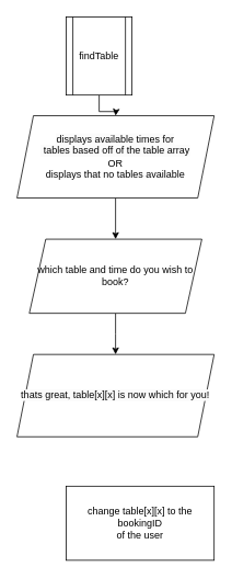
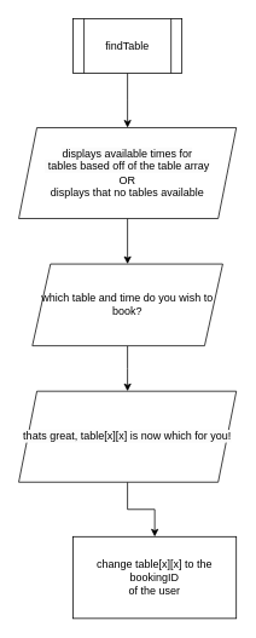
- <mxCell id="3" value="findTable" style="shape=process;whiteSpace=wrap;html=1;backgroundOutline=1;" vertex="1" parent="1"><mxGeometry x="80" y="20" width="80" height="95" as="geometry" /></mxCell>
+ <mxCell id="3" value="findTable" style="shape=process;whiteSpace=wrap;html=1;backgroundOutline=1;" vertex="1" parent="1"><mxGeometry x="80" y="20" width="120" height="60" as="geometry" /></mxCell>
+ <mxCell id="9" value="" style="edgeStyle=orthogonalEdgeStyle;rounded=0;orthogonalLoop=1;jettySize=auto;html=1;" edge="1" parent="1" source="10" target="8"><mxGeometry relative="1" as="geometry" /></mxCell>
